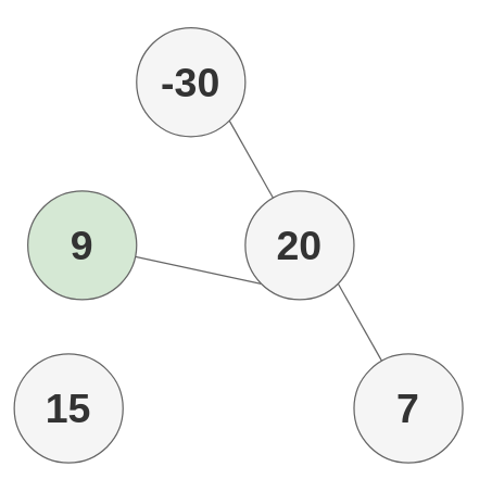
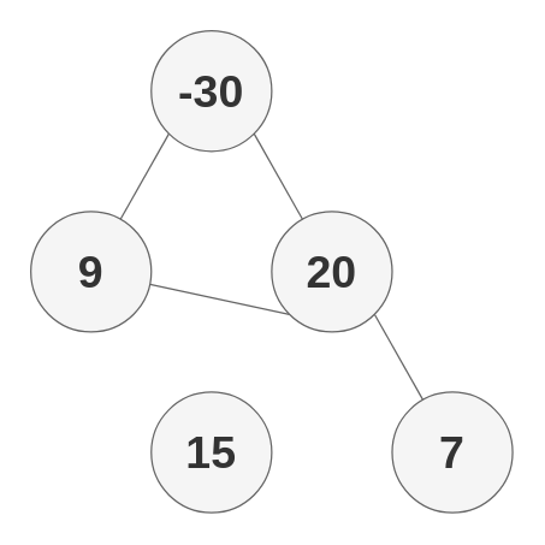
+ <mxCell id="2" style="edgeStyle=none;html=1;exitX=0;exitY=1;exitDx=0;exitDy=0;endArrow=none;endFill=0;fontSize=30;fontStyle=1;fillColor=#f5f5f5;strokeColor=#666666;" edge="1" parent="1" source="4" target="5"><mxGeometry relative="1" as="geometry" /></mxCell>
- <mxCell id="5" value="9" style="ellipse;whiteSpace=wrap;html=1;aspect=fixed;fontSize=30;fontStyle=1;fillColor=#d5e8d4;fontColor=#333333;strokeColor=#666666;" vertex="1" parent="1"><mxGeometry x="20" y="140" width="80" height="80" as="geometry" /></mxCell>
+ <mxCell id="5" value="9" style="ellipse;whiteSpace=wrap;html=1;aspect=fixed;fontSize=30;fontStyle=1;fillColor=#f5f5f5;fontColor=#333333;strokeColor=#666666;" vertex="1" parent="1"><mxGeometry x="20" y="140" width="80" height="80" as="geometry" /></mxCell>
- <mxCell id="9" value="15" style="ellipse;whiteSpace=wrap;html=1;aspect=fixed;fontSize=30;fontStyle=1;fillColor=#f5f5f5;fontColor=#333333;strokeColor=#666666;" vertex="1" parent="1"><mxGeometry x="10" y="260" width="80" height="80" as="geometry" /></mxCell>
+ <mxCell id="9" value="15" style="ellipse;whiteSpace=wrap;html=1;aspect=fixed;fontSize=30;fontStyle=1;fillColor=#f5f5f5;fontColor=#333333;strokeColor=#666666;" vertex="1" parent="1"><mxGeometry x="100" y="260" width="80" height="80" as="geometry" /></mxCell>
